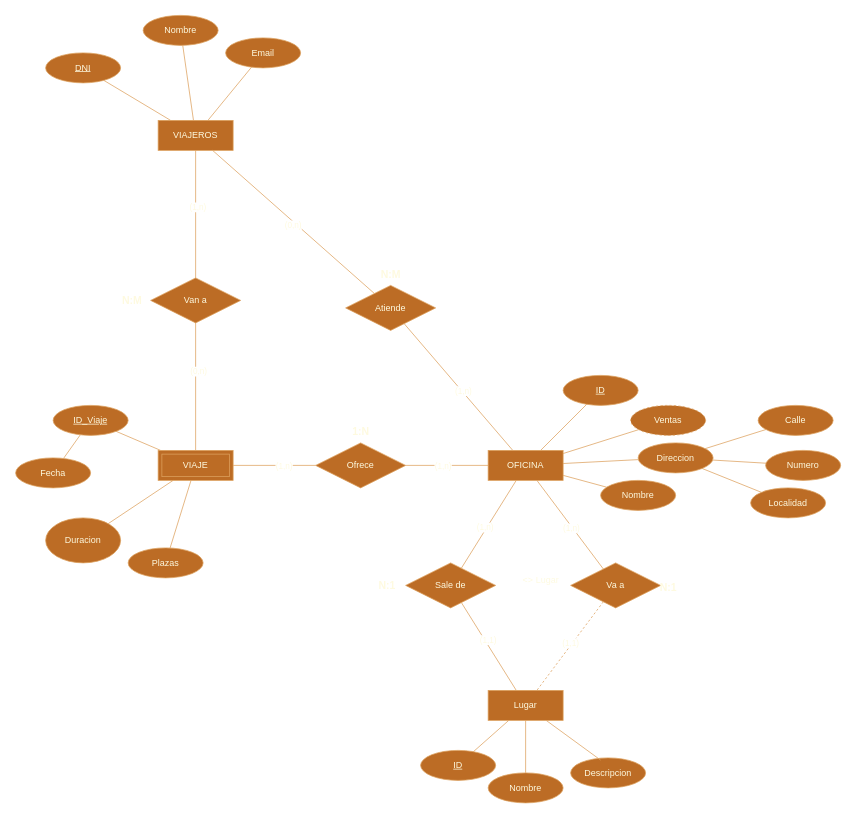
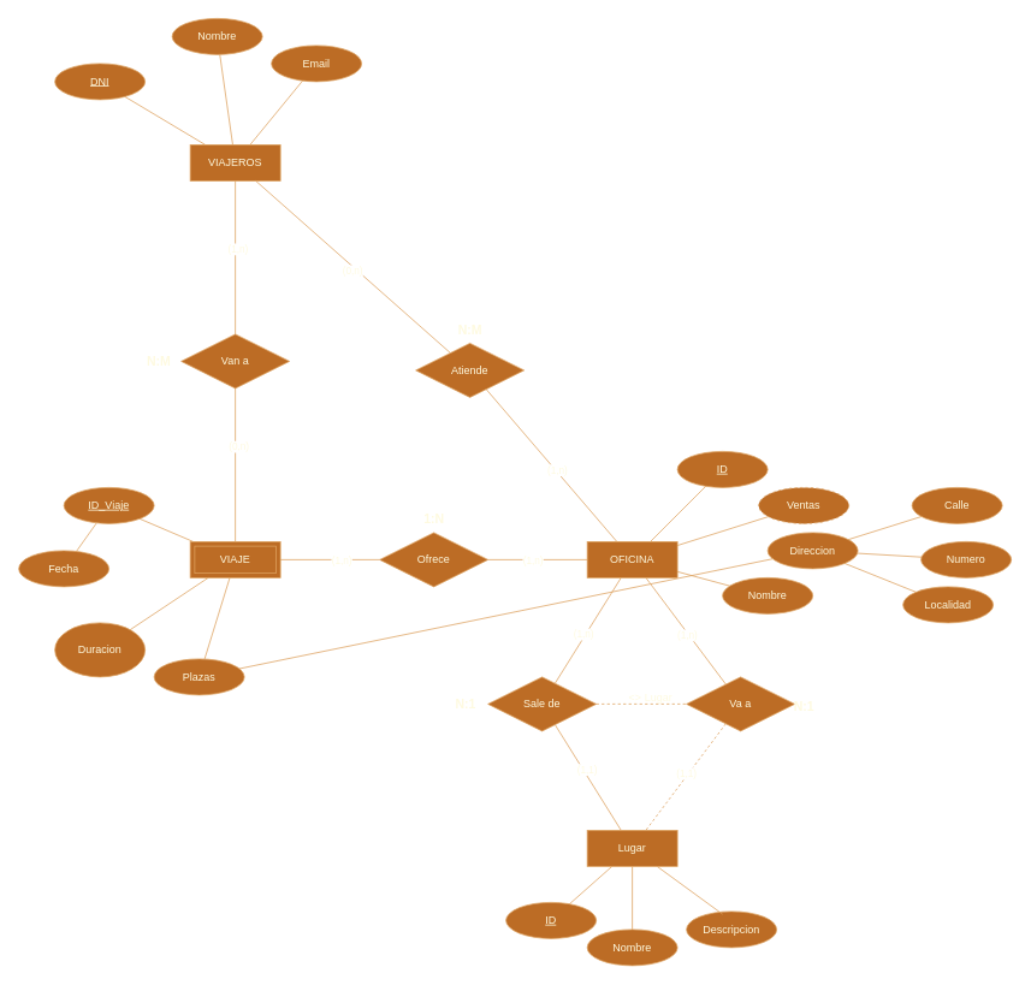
- <mxCell id="58" value="" style="endArrow=none;html=1;rounded=0;strokeColor=#DDA15E;fontColor=#FEFAE0;fillColor=#BC6C25;" edge="1" parent="1" source="41" target="5"><mxGeometry relative="1" as="geometry"><mxPoint x="861" y="582" as="sourcePoint" /><mxPoint x="760" y="614" as="targetPoint" /></mxGeometry></mxCell>
+ <mxCell id="58" value="" style="endArrow=none;html=1;rounded=0;strokeColor=#DDA15E;fontColor=#FEFAE0;fillColor=#BC6C25;" edge="1" parent="1" source="41" target="37"><mxGeometry relative="1" as="geometry"><mxPoint x="861" y="582" as="sourcePoint" /><mxPoint x="760" y="614" as="targetPoint" /></mxGeometry></mxCell>
+ <mxCell id="45" value="" style="endArrow=none;dashed=1;html=1;rounded=0;strokeColor=#DDA15E;fontColor=#FEFAE0;fillColor=#BC6C25;" edge="1" parent="1" source="7" target="8"><mxGeometry width="50" height="50" relative="1" as="geometry"><mxPoint x="470" y="830" as="sourcePoint" /><mxPoint x="520" y="780" as="targetPoint" /></mxGeometry></mxCell>
